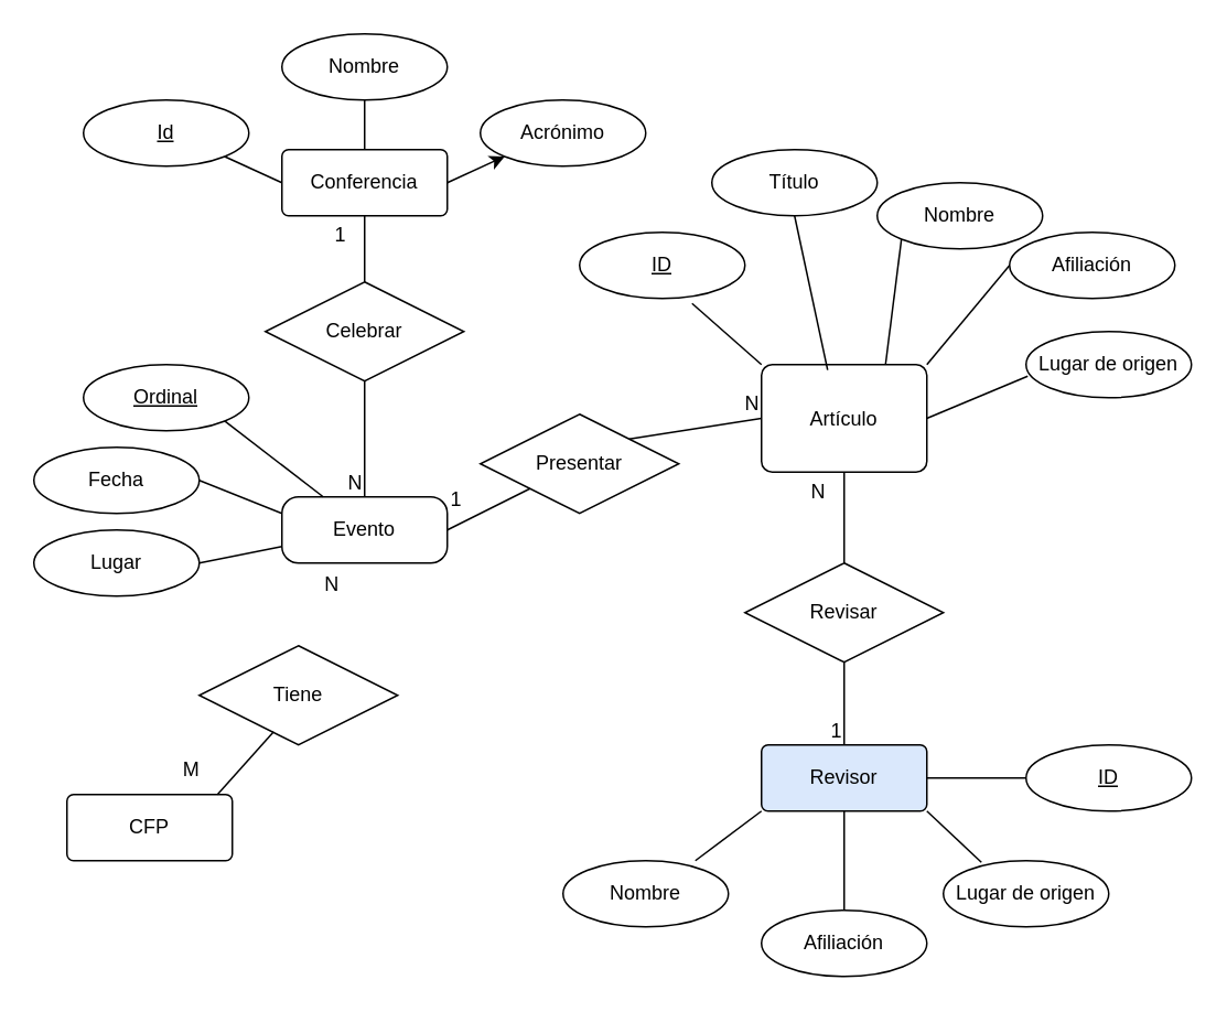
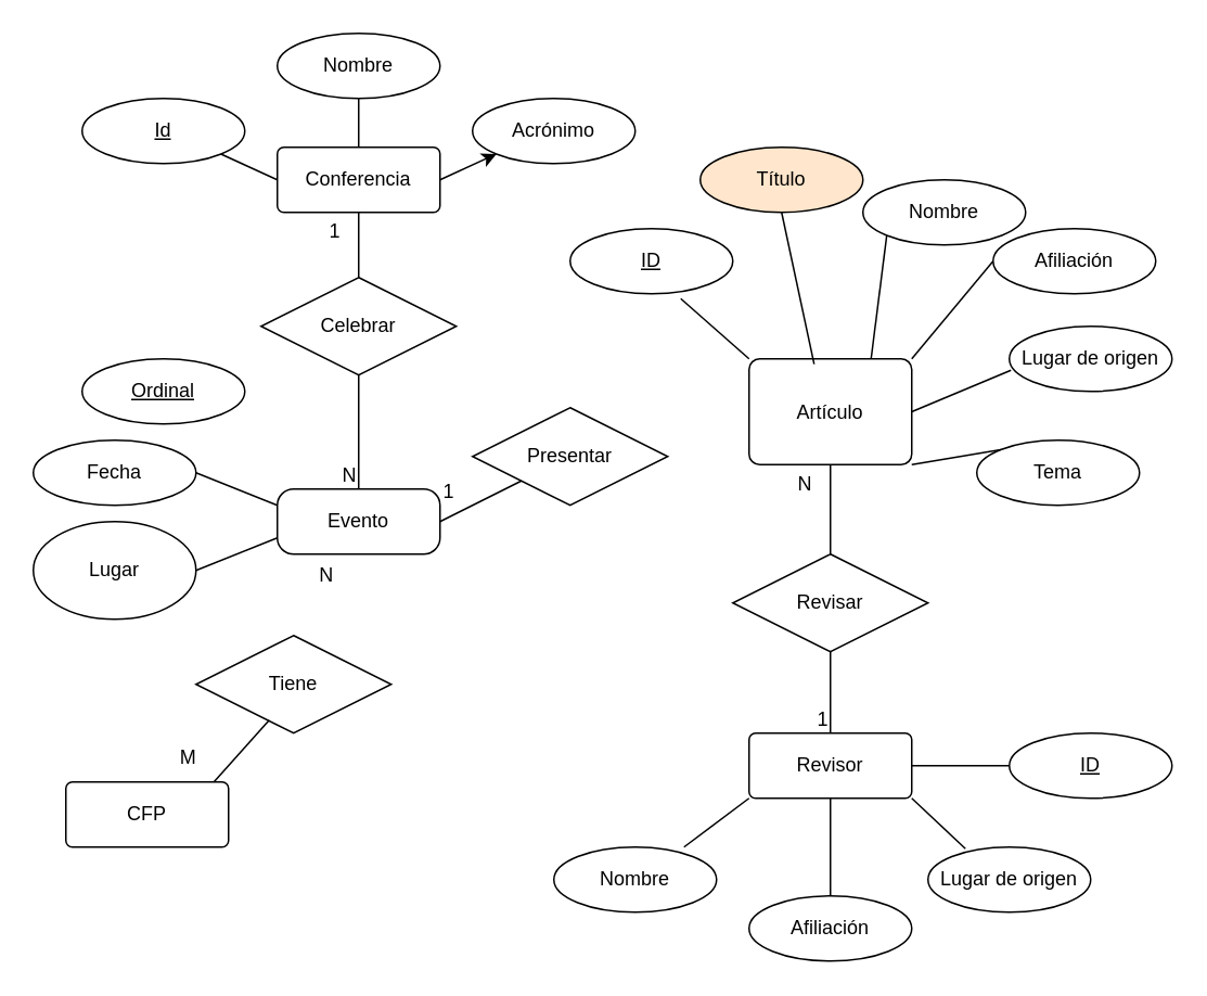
- <mxCell id="19" value="Título" style="ellipse;whiteSpace=wrap;html=1;align=center;" vertex="1" parent="1"><mxGeometry x="430" y="90" width="100" height="40" as="geometry" /></mxCell>
+ <mxCell id="19" value="Título" style="ellipse;whiteSpace=wrap;html=1;align=center;fillColor=#ffe6cc;" vertex="1" parent="1"><mxGeometry x="430" y="90" width="100" height="40" as="geometry" /></mxCell>
- <mxCell id="43" value="" style="endArrow=none;html=1;rounded=0;entryX=0;entryY=0.5;entryDx=0;entryDy=0;exitX=1;exitY=0;exitDx=0;exitDy=0;" edge="1" parent="1" source="38" target="17"><mxGeometry relative="1" as="geometry"><mxPoint x="170" y="370" as="sourcePoint" /><mxPoint x="330" y="370" as="targetPoint" /></mxGeometry></mxCell>
- <mxCell id="44" value="N" style="resizable=0;html=1;whiteSpace=wrap;align=right;verticalAlign=bottom;" connectable="0" vertex="1" parent="43"><mxGeometry x="1" relative="1" as="geometry" /></mxCell>
- <mxCell id="13" value="" style="endArrow=none;html=1;rounded=0;entryX=1;entryY=1;entryDx=0;entryDy=0;exitX=0.25;exitY=0;exitDx=0;exitDy=0;" edge="1" parent="1" source="9" target="12"><mxGeometry relative="1" as="geometry"><mxPoint x="170" y="370" as="sourcePoint" /><mxPoint x="330" y="370" as="targetPoint" /></mxGeometry></mxCell>
+ <mxCell id="57" value="" style="endArrow=none;html=1;rounded=0;entryX=0;entryY=0;entryDx=0;entryDy=0;exitX=1;exitY=1;exitDx=0;exitDy=0;" edge="1" parent="1" source="17" target="56"><mxGeometry relative="1" as="geometry"><mxPoint x="170" y="370" as="sourcePoint" /><mxPoint x="330" y="370" as="targetPoint" /></mxGeometry></mxCell>
+ <mxCell id="56" value="Tema" style="ellipse;whiteSpace=wrap;html=1;align=center;" vertex="1" parent="1"><mxGeometry x="600" y="270" width="100" height="40" as="geometry" /></mxCell>
- <mxCell id="11" value="Lugar" style="ellipse;whiteSpace=wrap;html=1;align=center;" vertex="1" parent="1"><mxGeometry x="20" y="320" width="100" height="40" as="geometry" /></mxCell>
+ <mxCell id="11" value="Lugar" style="ellipse;whiteSpace=wrap;html=1;align=center;" vertex="1" parent="1"><mxGeometry x="20" y="320" width="100" height="60" as="geometry" /></mxCell>
- <mxCell id="28" value="Revisor" style="rounded=1;arcSize=10;whiteSpace=wrap;html=1;align=center;fillColor=#dae8fc;" vertex="1" parent="1"><mxGeometry x="460" y="450" width="100" height="40" as="geometry" /></mxCell>
+ <mxCell id="28" value="Revisor" style="rounded=1;arcSize=10;whiteSpace=wrap;html=1;align=center;" vertex="1" parent="1"><mxGeometry x="460" y="450" width="100" height="40" as="geometry" /></mxCell>
